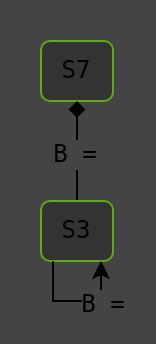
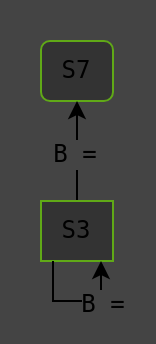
- <mxCell id="3" style="edgeStyle=orthogonalEdgeStyle;rounded=0;orthogonalLoop=1;jettySize=auto;html=1;fontFamily=monospace;fontSize=12;fontColor=default;labelBackgroundColor=#444444;resizable=0;endArrow=diamond;" parent="1" source="5" target="2" edge="1"><mxGeometry relative="1" as="geometry" /></mxCell>
+ <mxCell id="3" style="edgeStyle=orthogonalEdgeStyle;rounded=0;orthogonalLoop=1;jettySize=auto;html=1;fontFamily=monospace;fontSize=12;fontColor=default;labelBackgroundColor=#444444;resizable=0;" parent="1" source="5" target="2" edge="1"><mxGeometry relative="1" as="geometry" /></mxCell>
- <mxCell id="5" value="&lt;div style=&quot;&quot;&gt;S3&lt;/div&gt;" style="rounded=1;whiteSpace=wrap;html=1;fontFamily=monospace;align=center;spacing=7;verticalAlign=middle;spacingTop=0;fillColor=#333333;strokeColor=#60A917;fontSize=12;fontColor=default;" parent="1" vertex="1"><mxGeometry x="20" y="100" width="36" height="30" as="geometry" /></mxCell>
+ <mxCell id="5" value="&lt;div style=&quot;&quot;&gt;S3&lt;/div&gt;" style="whiteSpace=wrap;html=1;fontFamily=monospace;align=center;spacing=7;verticalAlign=middle;spacingTop=0;fillColor=#333333;strokeColor=#60A917;fontSize=12;fontColor=default;rounded=0;" parent="1" vertex="1"><mxGeometry x="20" y="100" width="36" height="30" as="geometry" /></mxCell>
